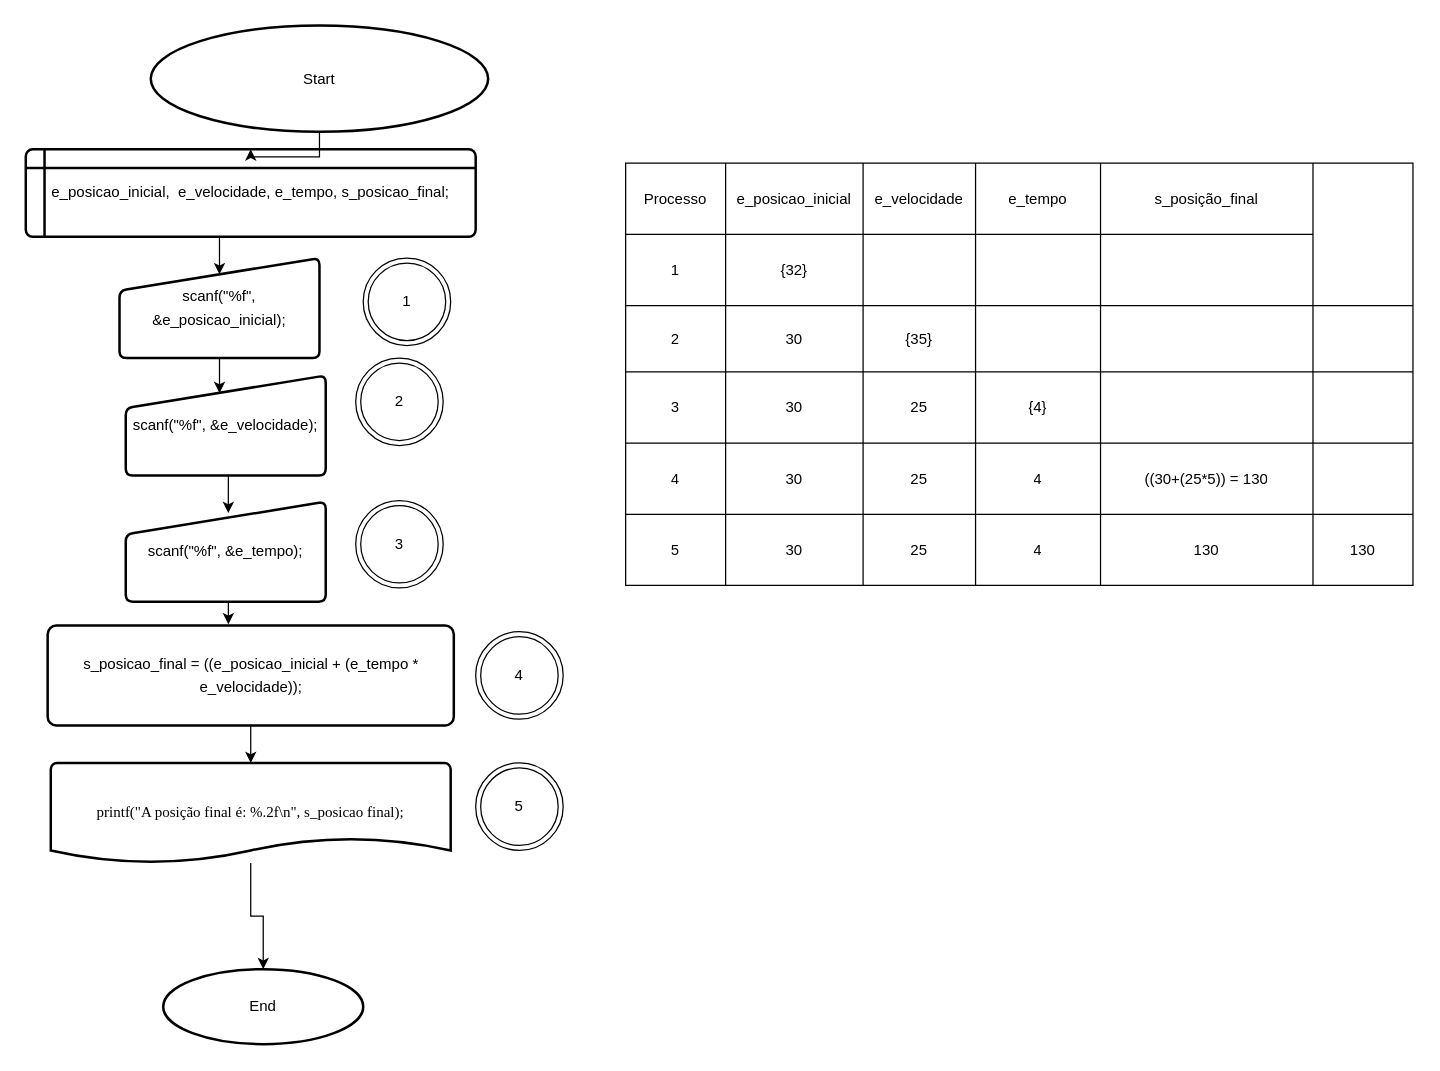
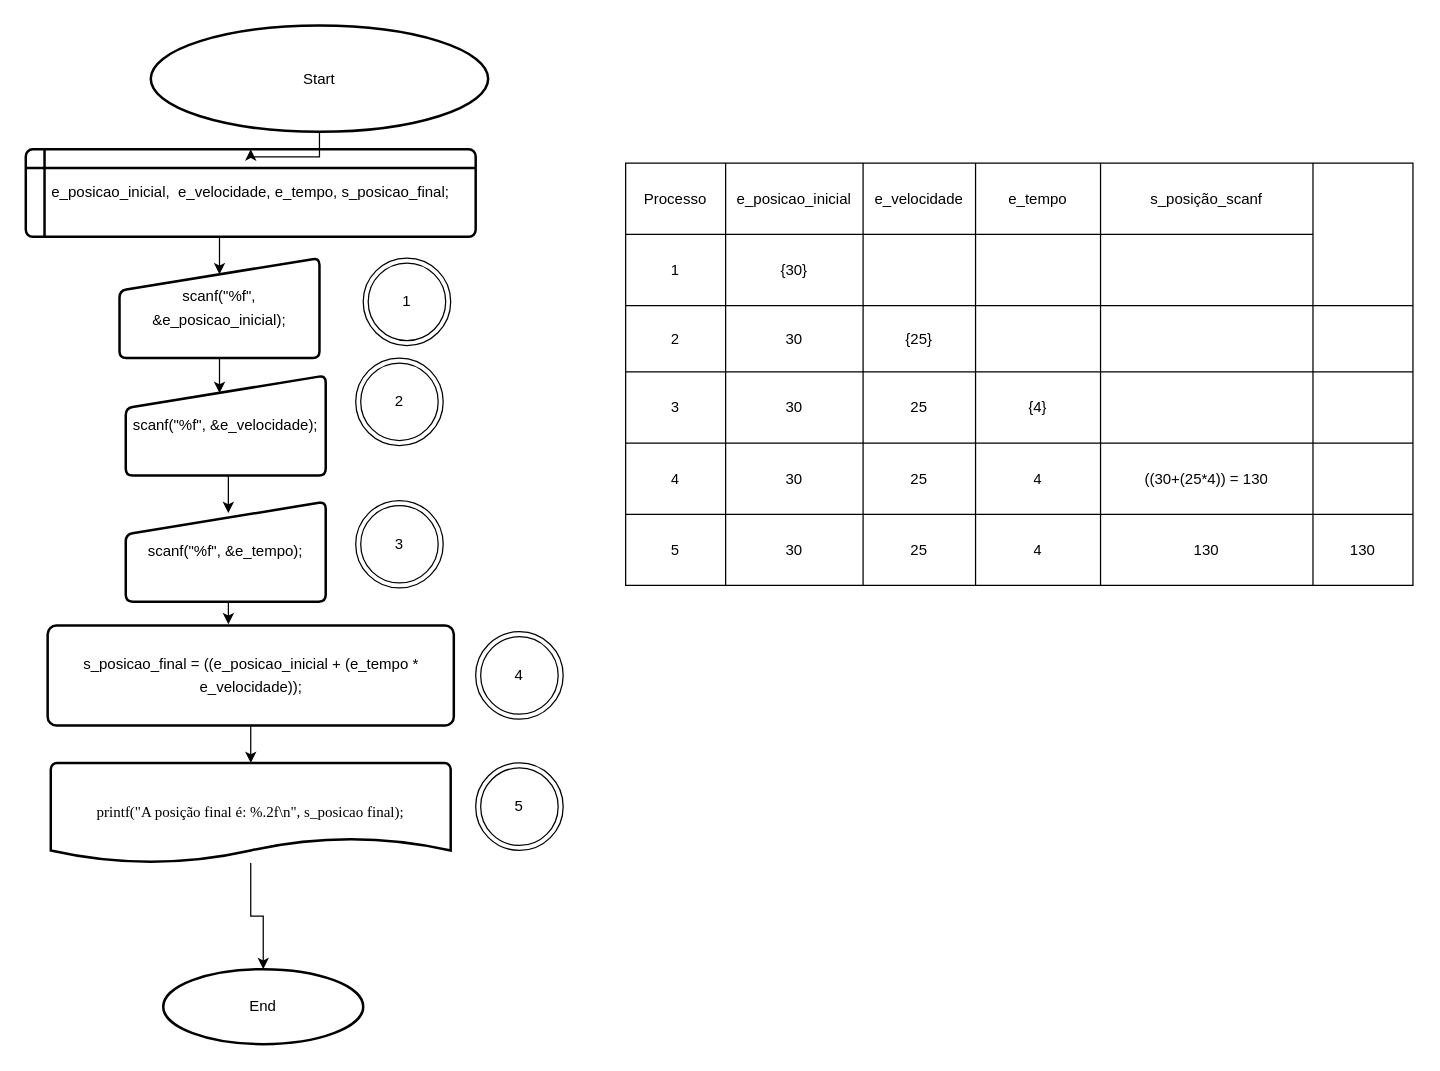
- <mxCell id="25" value="s_posição_final" style="shape=partialRectangle;html=1;whiteSpace=wrap;connectable=0;overflow=hidden;fillColor=none;top=0;left=0;bottom=0;right=0;" vertex="1" parent="20"><mxGeometry x="380" width="170" height="57" as="geometry" /></mxCell>
+ <mxCell id="25" value="s_posição_scanf" style="shape=partialRectangle;html=1;whiteSpace=wrap;connectable=0;overflow=hidden;fillColor=none;top=0;left=0;bottom=0;right=0;" vertex="1" parent="20"><mxGeometry x="380" width="170" height="57" as="geometry" /></mxCell>
- <mxCell id="28" value="{32}" style="shape=partialRectangle;html=1;whiteSpace=wrap;connectable=0;overflow=hidden;fillColor=none;top=0;left=0;bottom=0;right=0;" parent="26" vertex="1"><mxGeometry x="80" width="110" height="57" as="geometry" /></mxCell>
+ <mxCell id="28" value="{30}" style="shape=partialRectangle;html=1;whiteSpace=wrap;connectable=0;overflow=hidden;fillColor=none;top=0;left=0;bottom=0;right=0;" parent="26" vertex="1"><mxGeometry x="80" width="110" height="57" as="geometry" /></mxCell>
- <mxCell id="36" value="{35}" style="shape=partialRectangle;html=1;whiteSpace=wrap;connectable=0;overflow=hidden;fillColor=none;top=0;left=0;bottom=0;right=0;" parent="33" vertex="1"><mxGeometry x="190" width="90" height="53" as="geometry" /></mxCell>
+ <mxCell id="36" value="{25}" style="shape=partialRectangle;html=1;whiteSpace=wrap;connectable=0;overflow=hidden;fillColor=none;top=0;left=0;bottom=0;right=0;" parent="33" vertex="1"><mxGeometry x="190" width="90" height="53" as="geometry" /></mxCell>
- <mxCell id="52" value="((30+(25*5)) = 130" style="shape=partialRectangle;html=1;whiteSpace=wrap;connectable=0;overflow=hidden;fillColor=none;top=0;left=0;bottom=0;right=0;" vertex="1" parent="47"><mxGeometry x="380" width="170" height="57" as="geometry" /></mxCell>
+ <mxCell id="52" value="((30+(25*4)) = 130" style="shape=partialRectangle;html=1;whiteSpace=wrap;connectable=0;overflow=hidden;fillColor=none;top=0;left=0;bottom=0;right=0;" vertex="1" parent="47"><mxGeometry x="380" width="170" height="57" as="geometry" /></mxCell>
